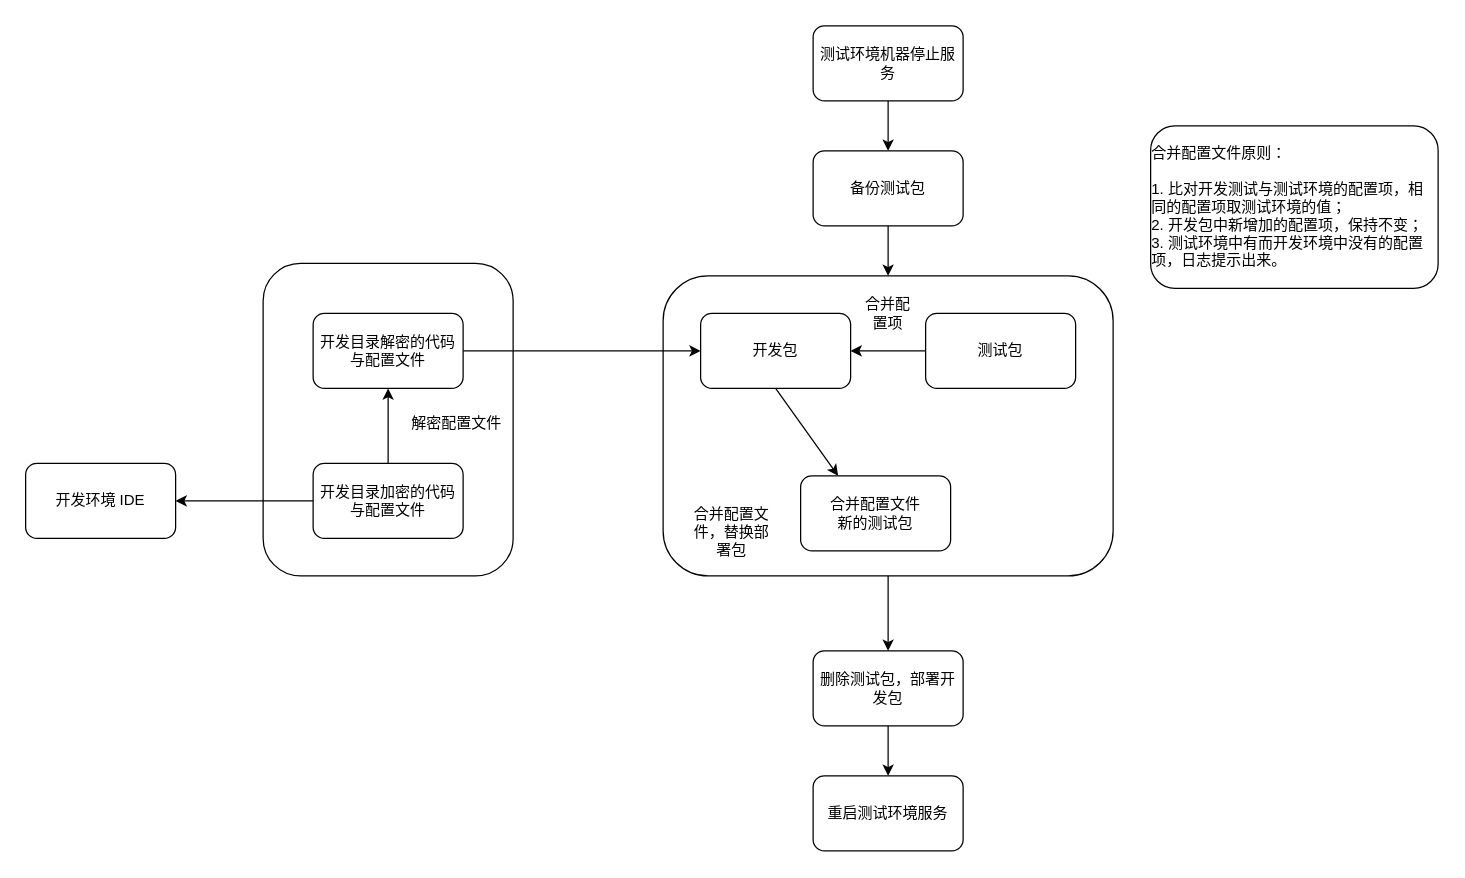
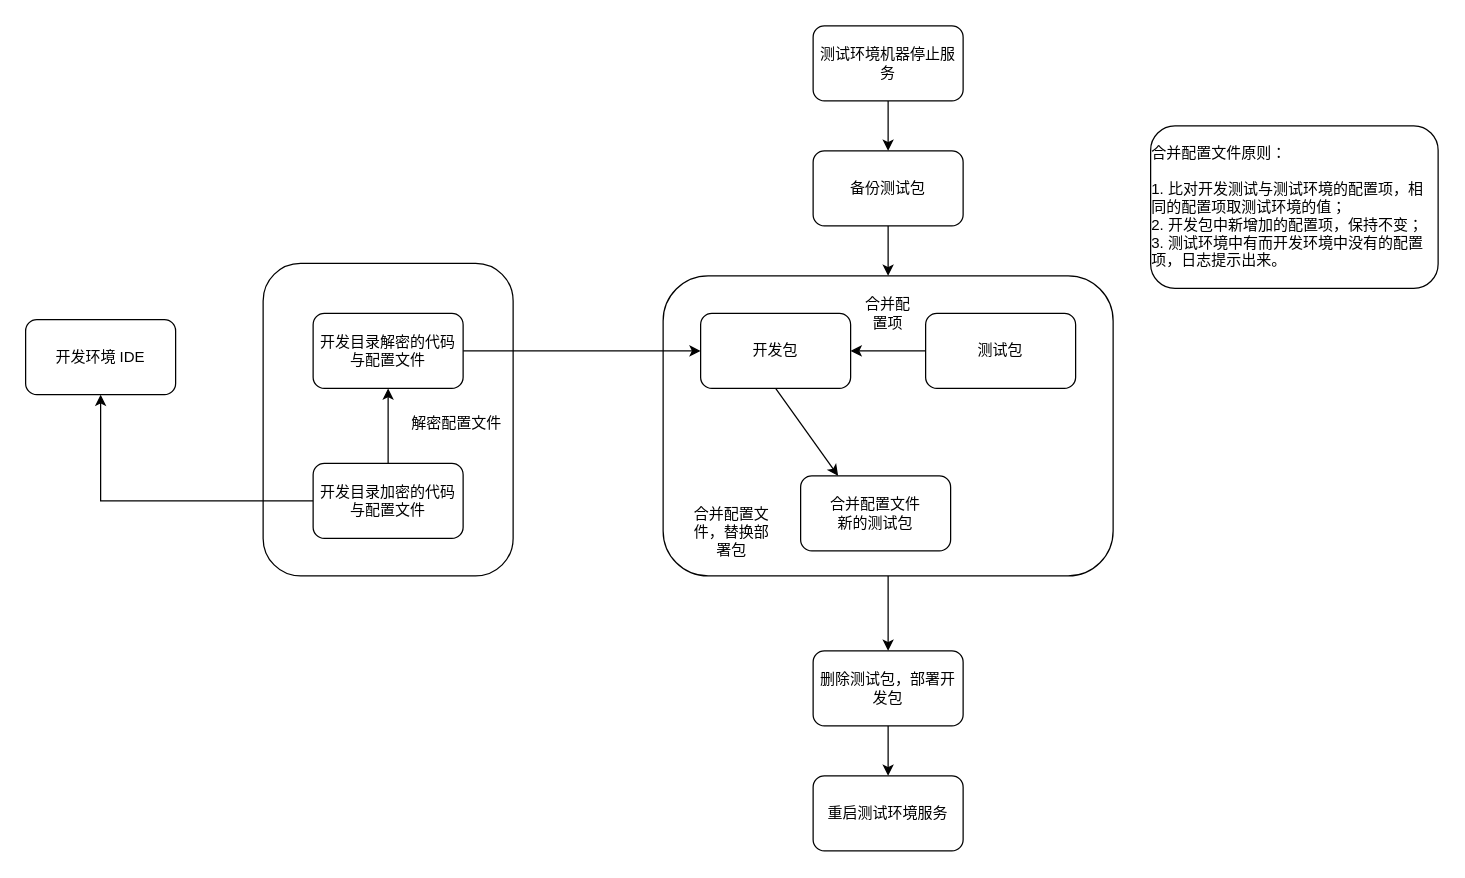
- <mxCell id="22" value="开发环境 IDE" style="rounded=1;whiteSpace=wrap;html=1;" vertex="1" parent="1"><mxGeometry x="20" y="370" width="120" height="60" as="geometry" /></mxCell>
+ <mxCell id="22" value="开发环境 IDE" style="rounded=1;whiteSpace=wrap;html=1;" vertex="1" parent="1"><mxGeometry x="20" y="255" width="120" height="60" as="geometry" /></mxCell>
